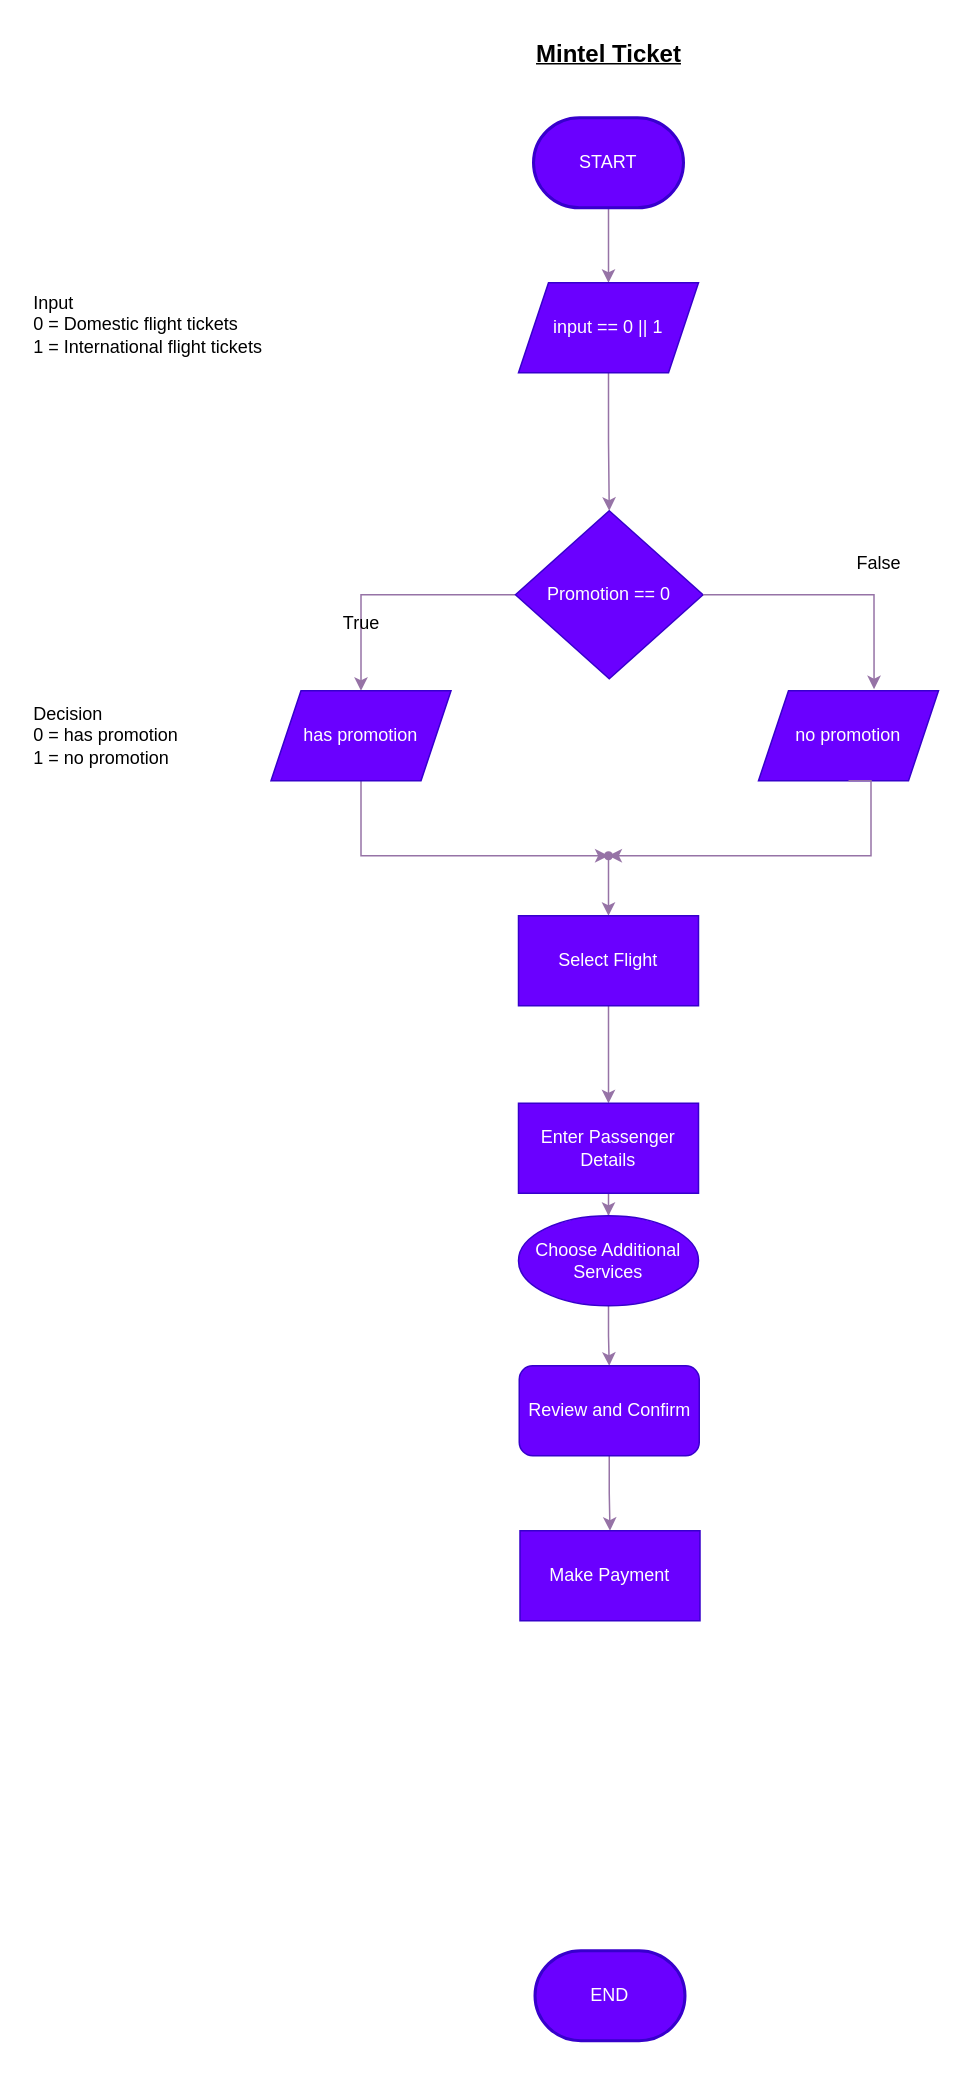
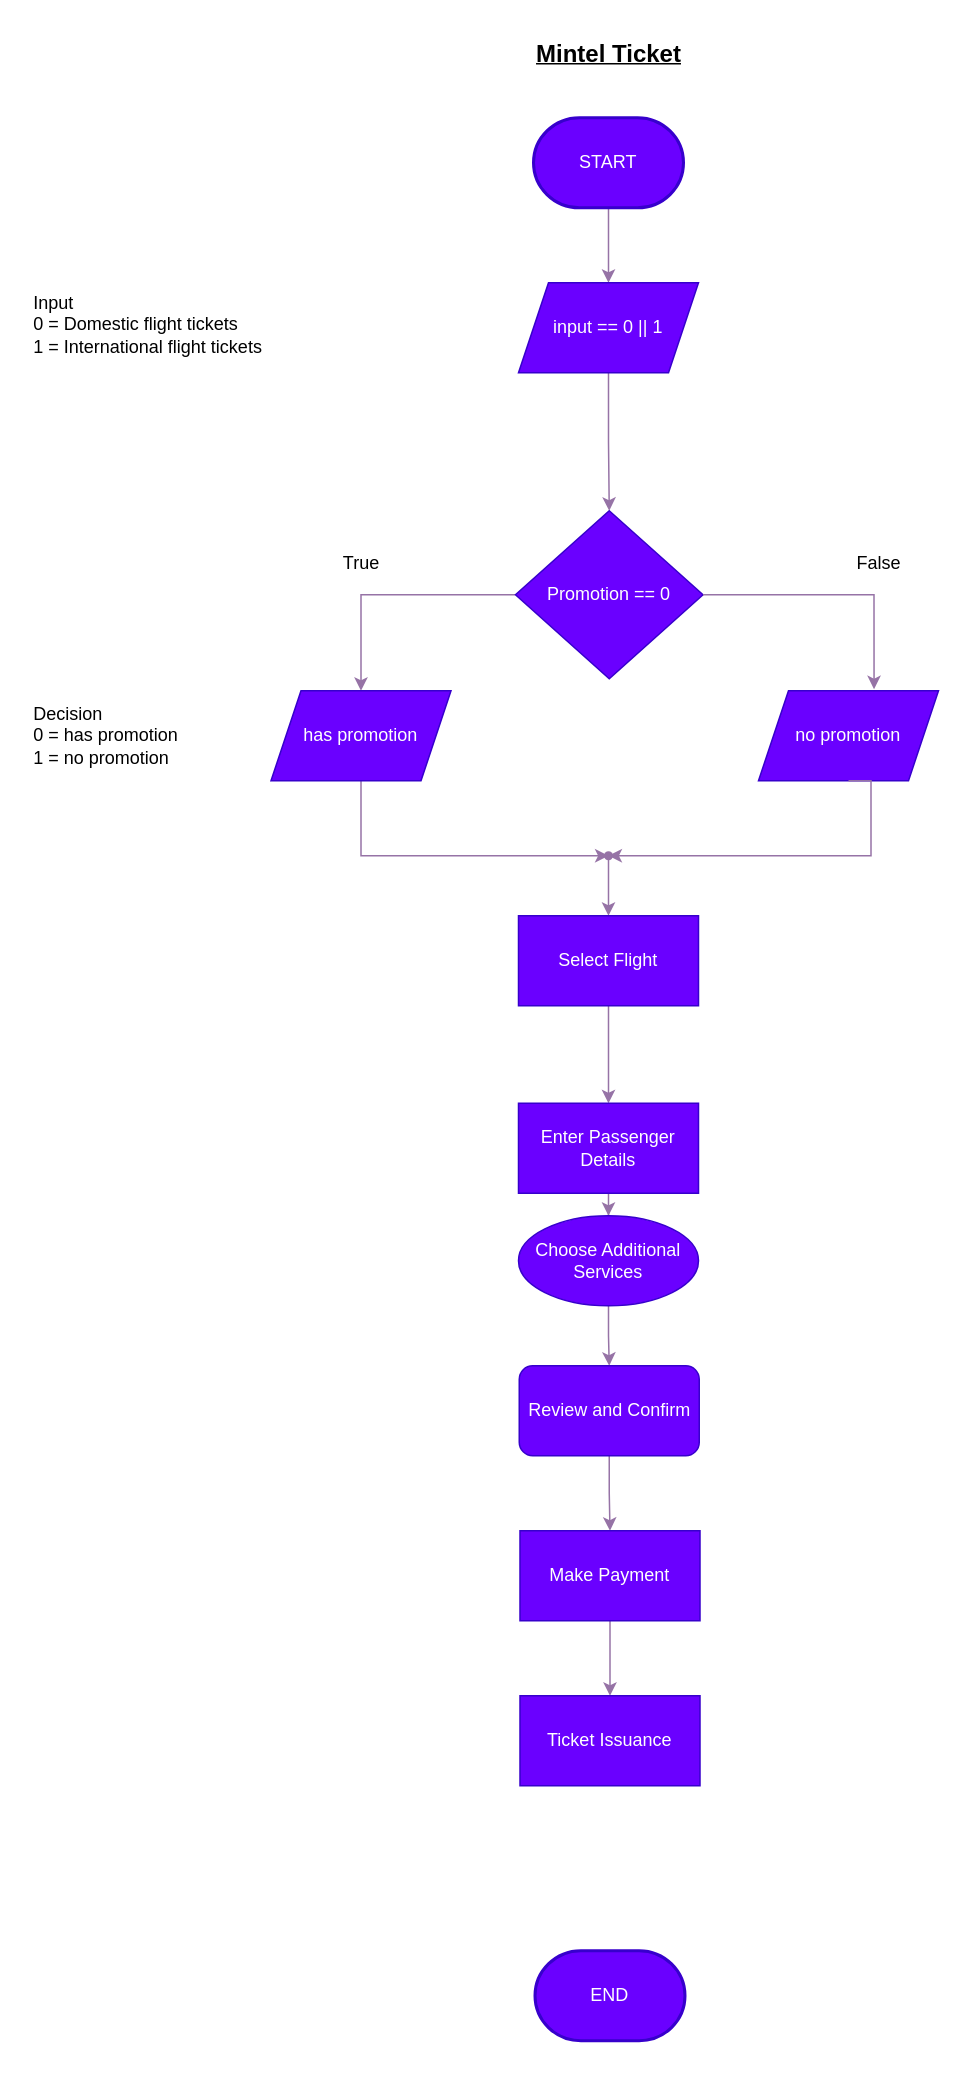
- <mxCell id="31" value="True" style="text;html=1;align=center;verticalAlign=middle;resizable=0;points=[];autosize=1;strokeColor=none;fillColor=none;" vertex="1" parent="1"><mxGeometry x="215" y="400" width="50" height="30" as="geometry" /></mxCell>
+ <mxCell id="31" value="True" style="text;html=1;align=center;verticalAlign=middle;resizable=0;points=[];autosize=1;strokeColor=none;fillColor=none;" vertex="1" parent="1"><mxGeometry x="215" y="360" width="50" height="30" as="geometry" /></mxCell>
+ <mxCell id="27" style="edgeStyle=orthogonalEdgeStyle;rounded=0;orthogonalLoop=1;jettySize=auto;html=1;exitX=0.5;exitY=1;exitDx=0;exitDy=0;entryX=0.5;entryY=0;entryDx=0;entryDy=0;fillColor=#e1d5e7;strokeColor=#9673a6;" parent="1" source="28" target="29" edge="1"><mxGeometry relative="1" as="geometry" /></mxCell>
+ <mxCell id="29" value="Ticket Issuance" style="rounded=0;whiteSpace=wrap;html=1;fillColor=#6a00ff;strokeColor=#3700CC;fontColor=#ffffff;" parent="1" vertex="1"><mxGeometry x="346" y="1130" width="120" height="60" as="geometry" /></mxCell>
